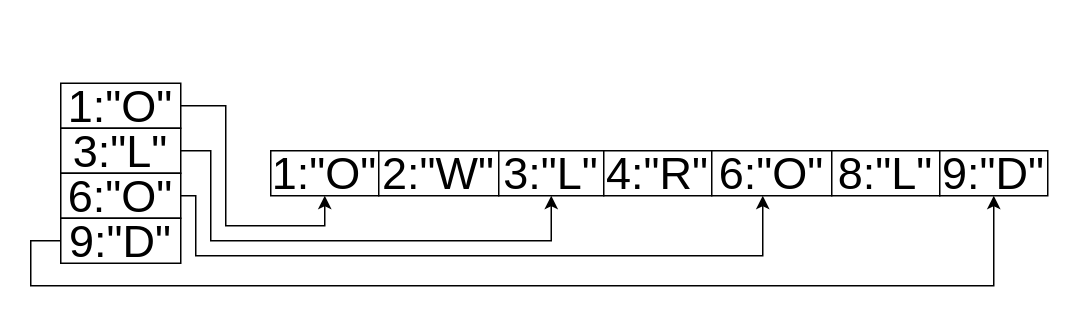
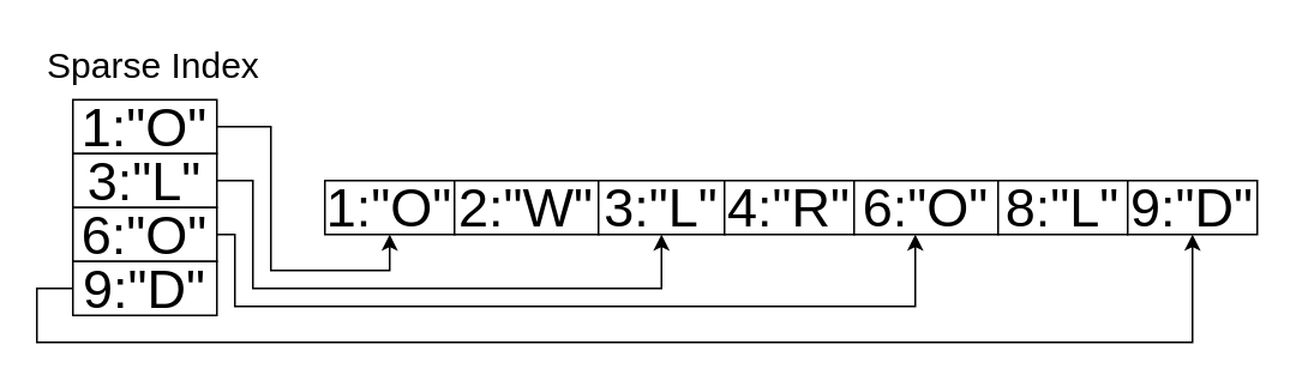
+ <mxCell id="17" value="Sparse Index" style="text;strokeColor=none;align=center;fillColor=none;html=1;verticalAlign=middle;whiteSpace=wrap;rounded=0;fontSize=20;" vertex="1" parent="1"><mxGeometry x="20" y="20" width="130" height="30" as="geometry" /></mxCell>
